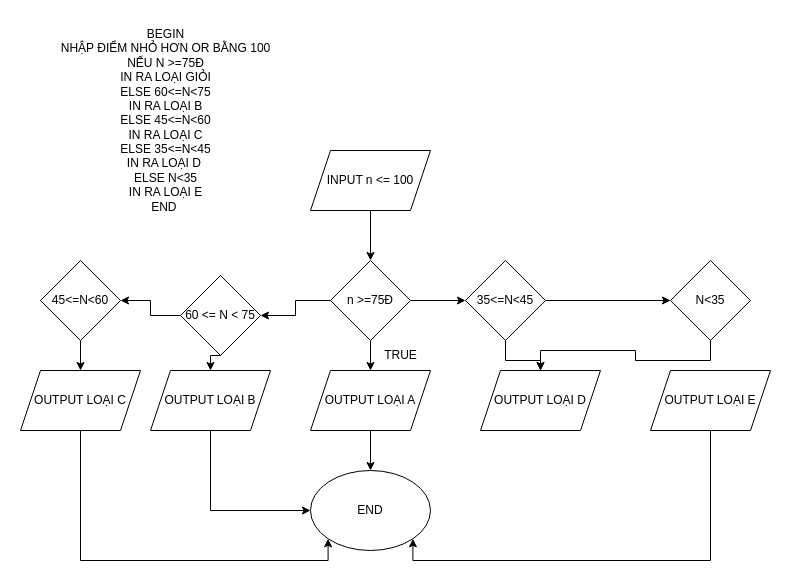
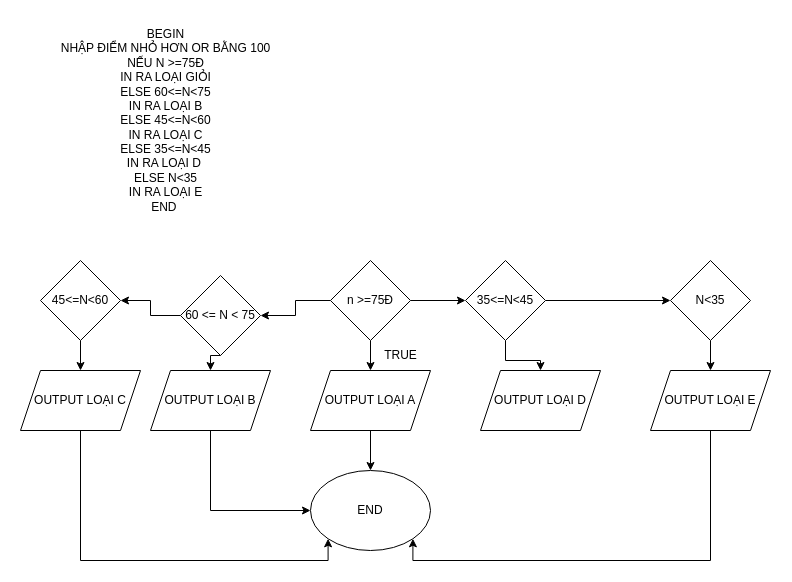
- <mxCell id="4" value="INPUT n &amp;lt;= 100" style="shape=parallelogram;perimeter=parallelogramPerimeter;whiteSpace=wrap;html=1;fixedSize=1;" vertex="1" parent="1"><mxGeometry x="310" y="150" width="120" height="60" as="geometry" /></mxCell>
- <mxCell id="3" style="edgeStyle=orthogonalEdgeStyle;rounded=0;orthogonalLoop=1;jettySize=auto;html=1;exitX=0.5;exitY=1;exitDx=0;exitDy=0;entryX=0.5;entryY=0;entryDx=0;entryDy=0;" edge="1" parent="1" source="4" target="8"><mxGeometry relative="1" as="geometry" /></mxCell>
- <mxCell id="28" style="edgeStyle=orthogonalEdgeStyle;rounded=0;orthogonalLoop=1;jettySize=auto;html=1;exitX=0.5;exitY=1;exitDx=0;exitDy=0;" edge="1" parent="1" source="29" target="25"><mxGeometry relative="1" as="geometry" /></mxCell>
+ <mxCell id="28" style="edgeStyle=orthogonalEdgeStyle;rounded=0;orthogonalLoop=1;jettySize=auto;html=1;exitX=0.5;exitY=1;exitDx=0;exitDy=0;entryX=0.5;entryY=0;entryDx=0;entryDy=0;" edge="1" parent="1" source="29" target="27"><mxGeometry relative="1" as="geometry" /></mxCell>
